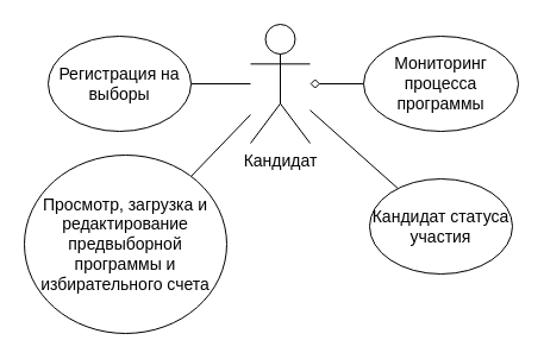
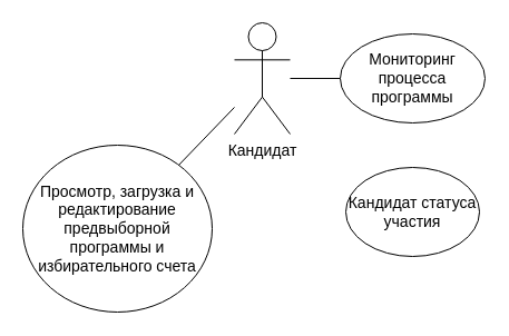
- <mxCell id="4" value="&lt;font style=&quot;font-size: 14px;&quot;&gt;Регистрация на выборы&lt;/font&gt;" style="ellipse;whiteSpace=wrap;html=1;" vertex="1" parent="1"><mxGeometry x="40" y="30" width="120" height="80" as="geometry" /></mxCell>
- <mxCell id="3" style="edgeStyle=orthogonalEdgeStyle;rounded=0;orthogonalLoop=1;jettySize=auto;html=1;endArrow=none;endFill=0;" edge="1" parent="1" source="4" target="2"><mxGeometry relative="1" as="geometry" /></mxCell>
- <mxCell id="5" style="edgeStyle=orthogonalEdgeStyle;rounded=0;orthogonalLoop=1;jettySize=auto;html=1;endArrow=diamond;endFill=0;" edge="1" parent="1" source="6" target="2"><mxGeometry relative="1" as="geometry" /></mxCell>
+ <mxCell id="5" style="edgeStyle=orthogonalEdgeStyle;rounded=0;orthogonalLoop=1;jettySize=auto;html=1;endArrow=none;endFill=0;" edge="1" parent="1" source="6" target="2"><mxGeometry relative="1" as="geometry" /></mxCell>
- <mxCell id="7" style="rounded=0;orthogonalLoop=1;jettySize=auto;html=1;endArrow=none;endFill=0;" edge="1" parent="1" source="8" target="2"><mxGeometry relative="1" as="geometry" /></mxCell>
